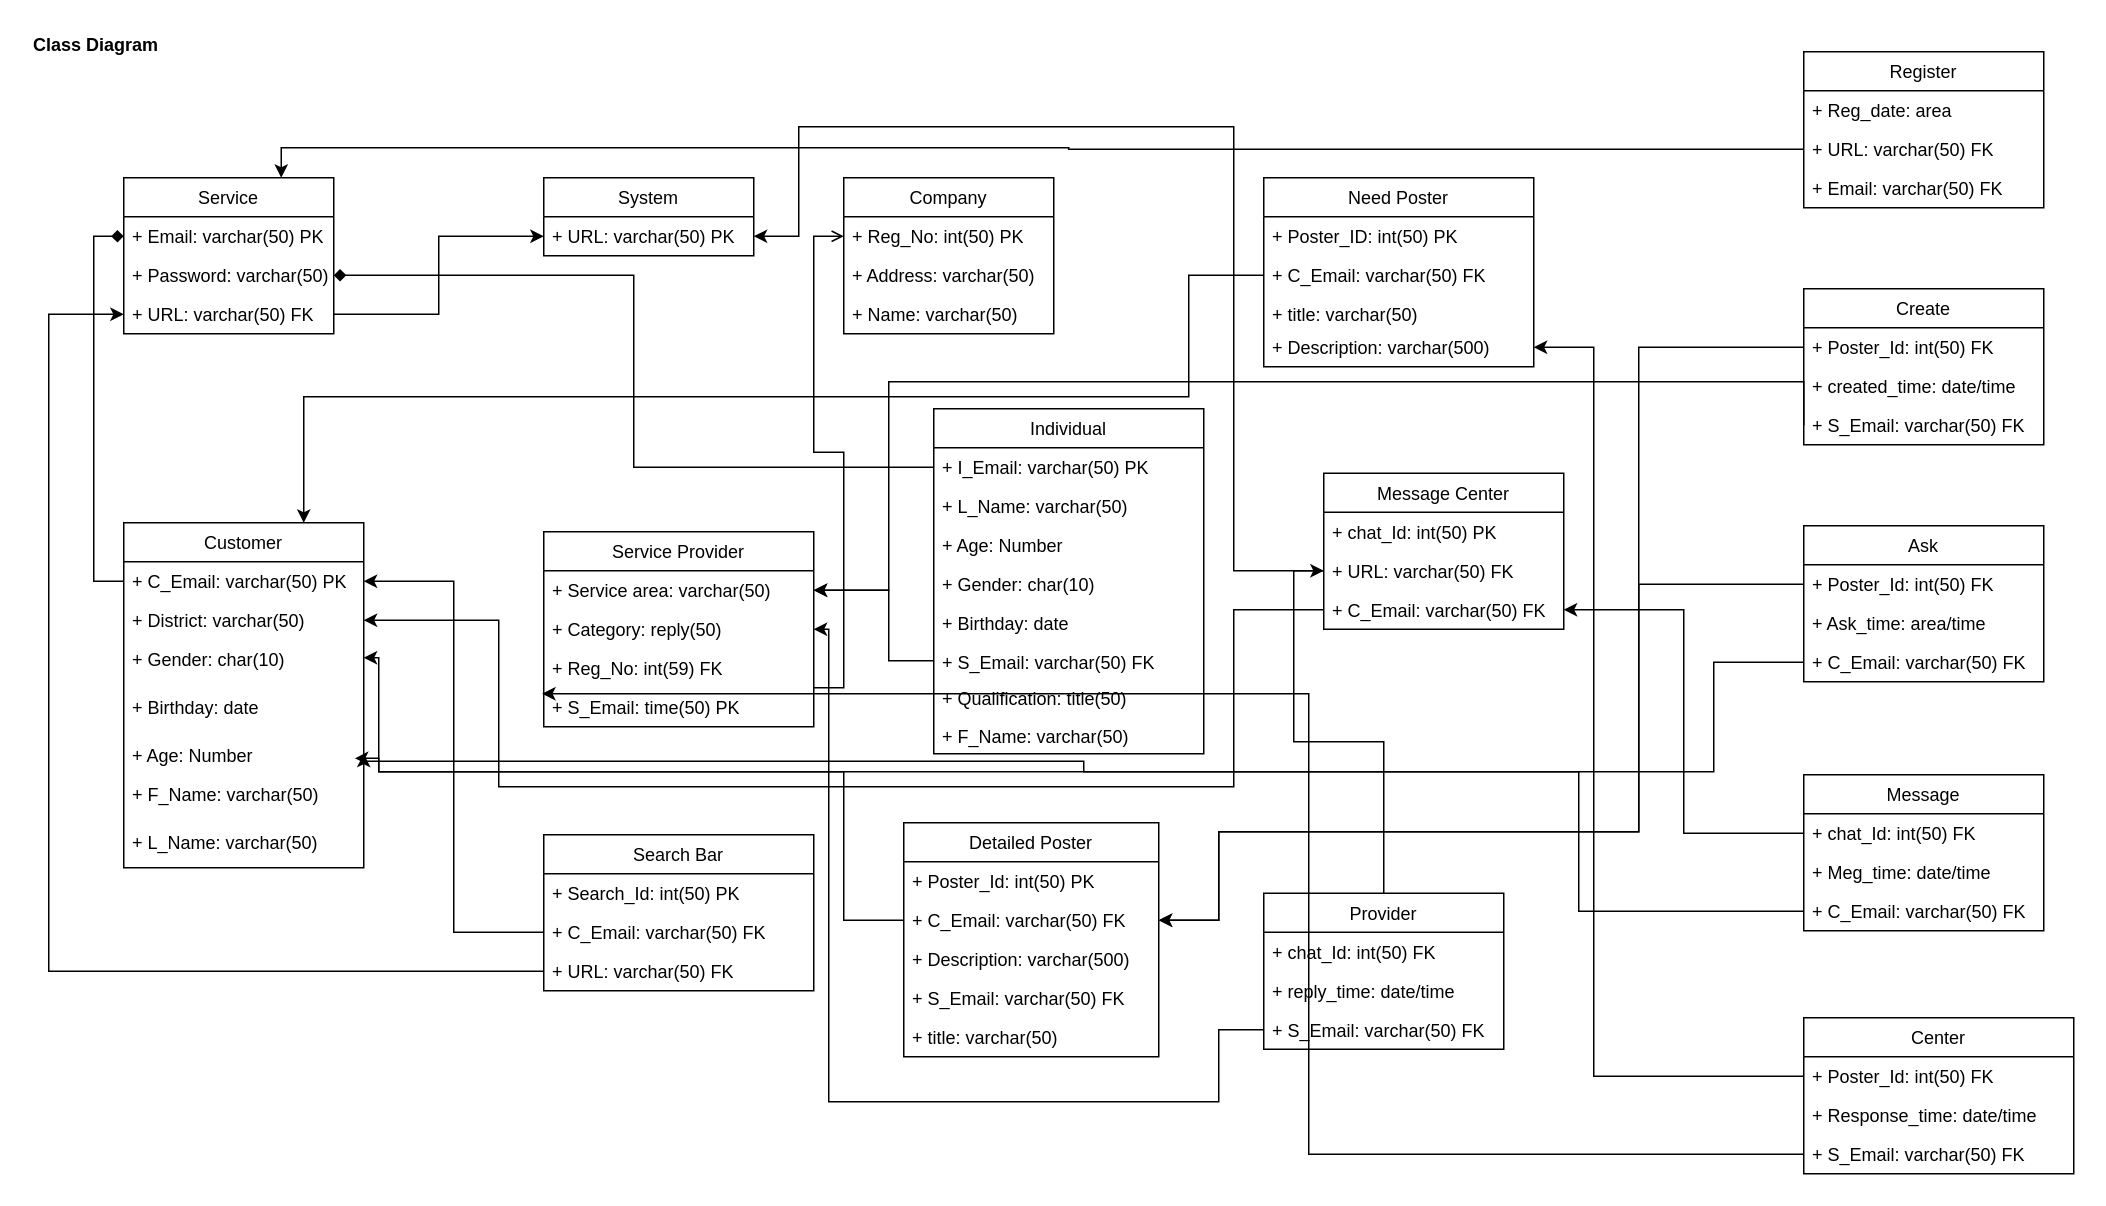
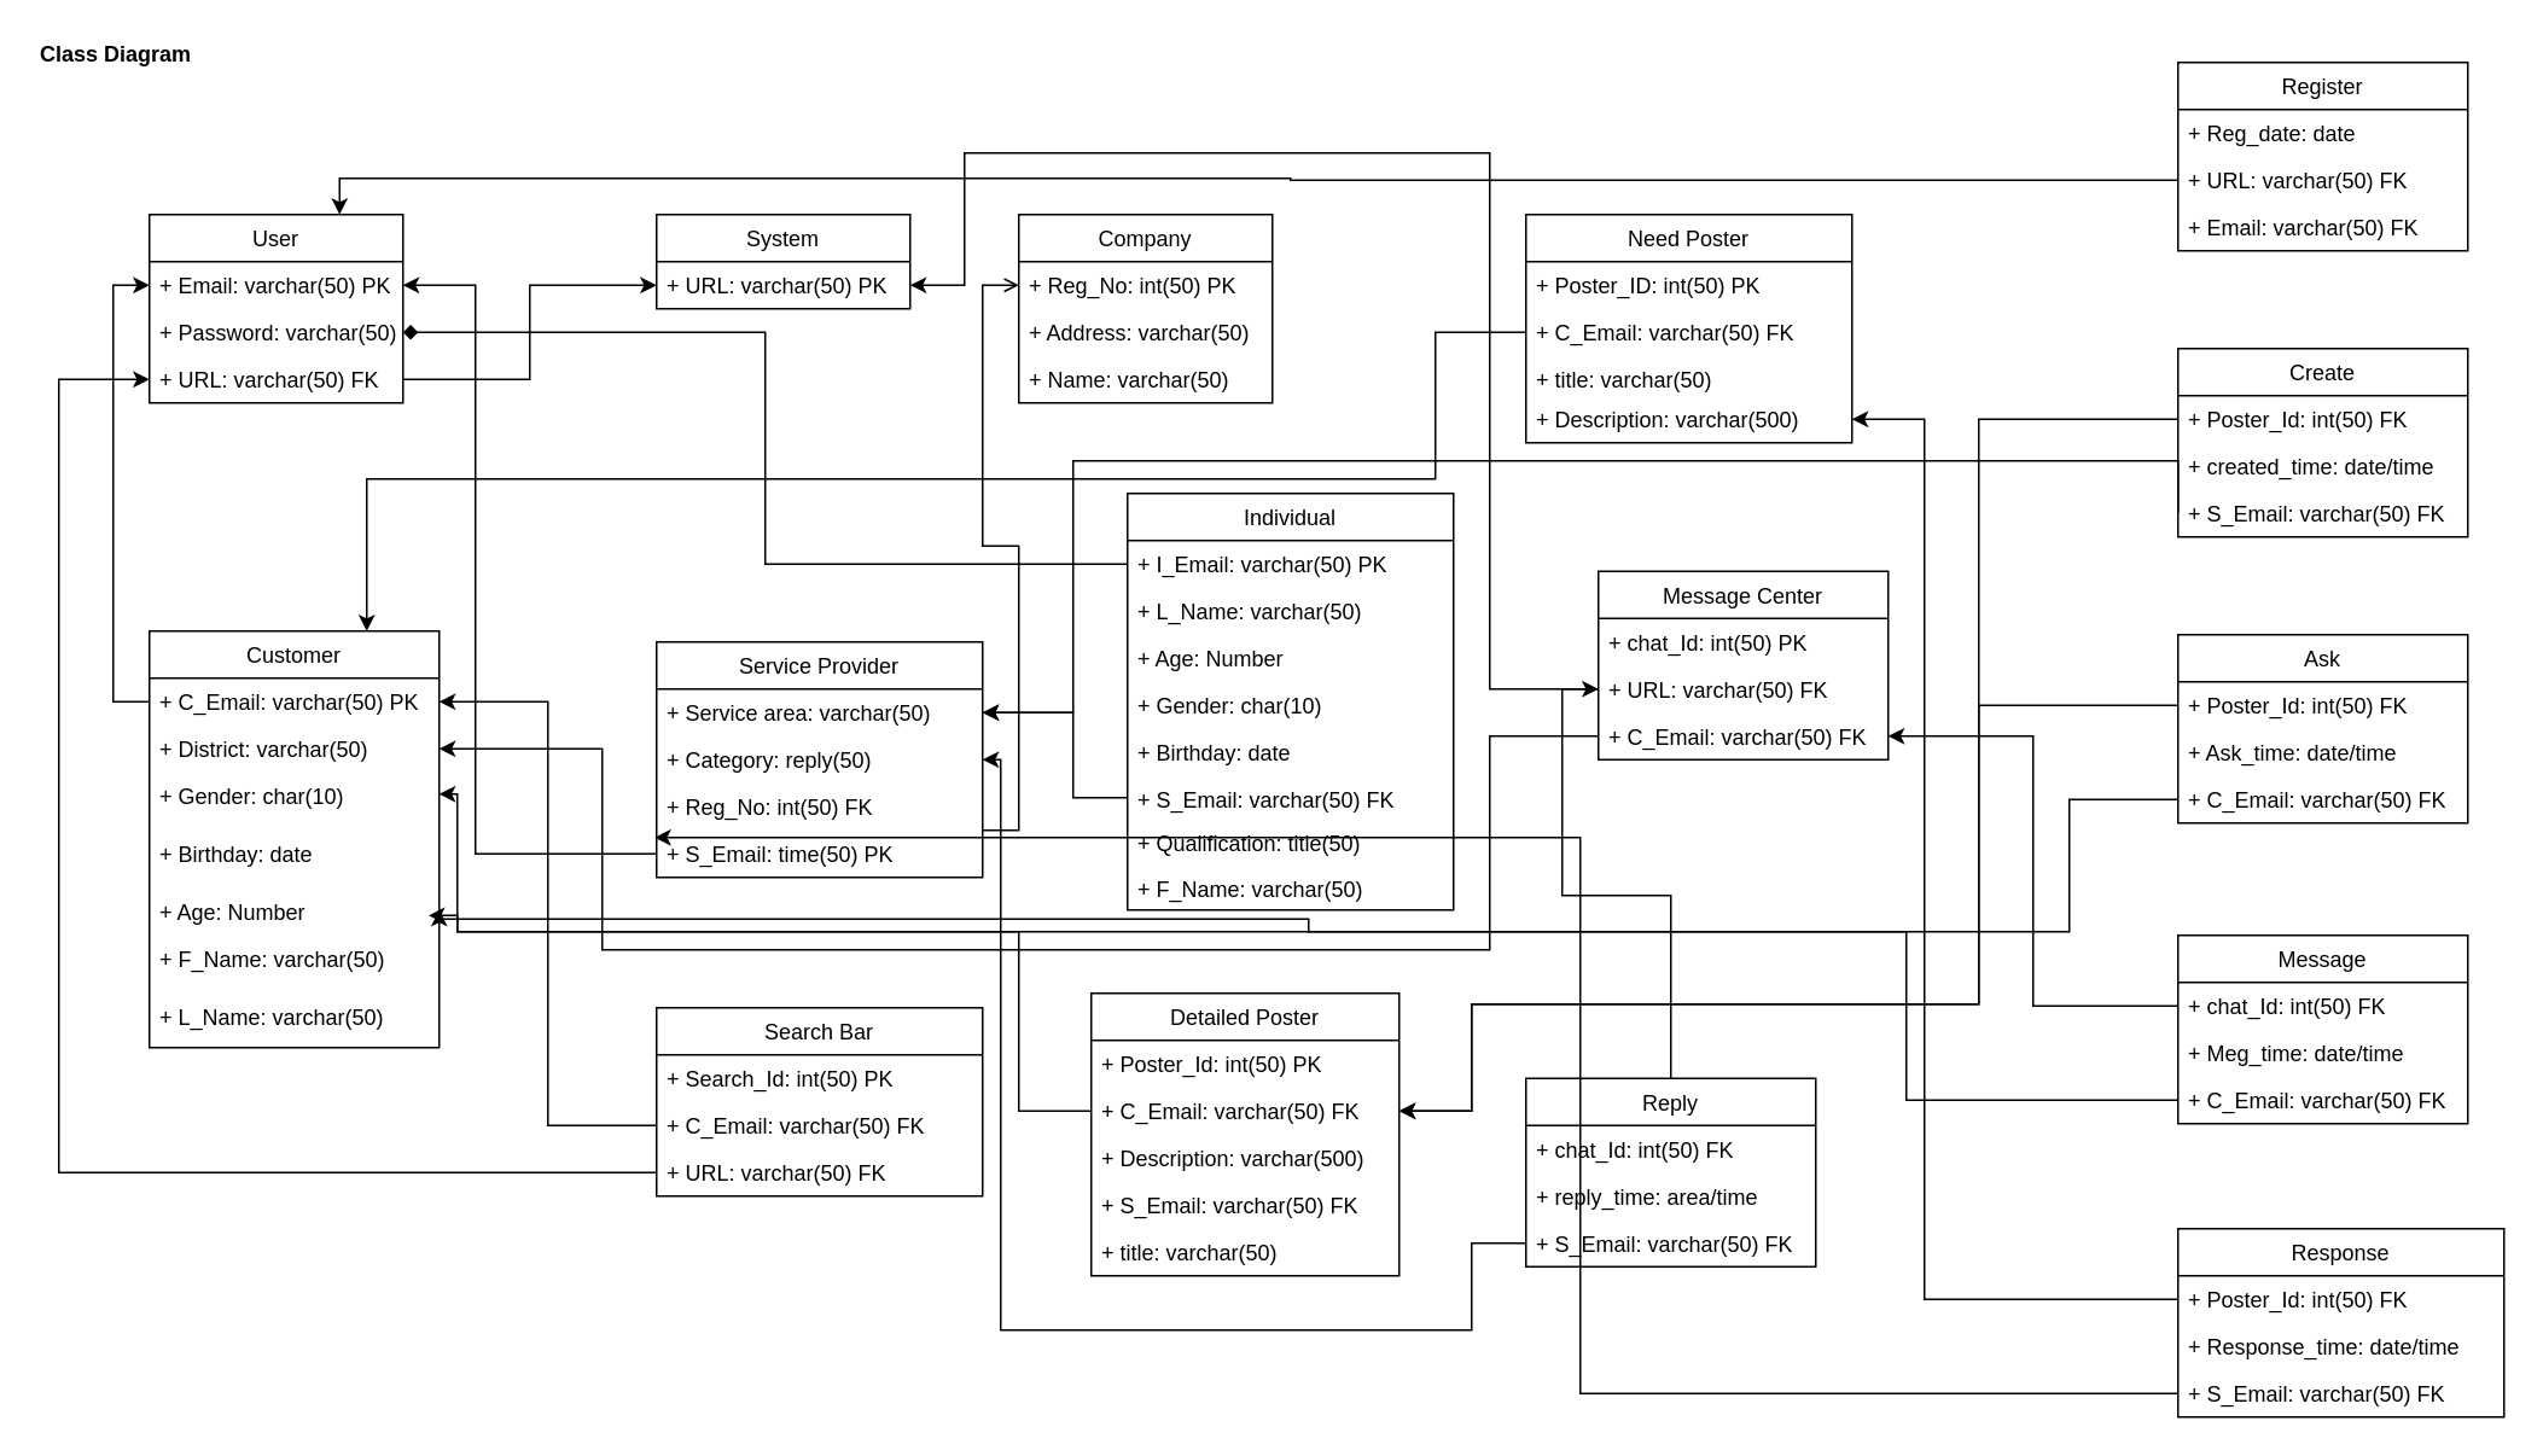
- <mxCell id="66" value="+ Reg_date: area " style="text;strokeColor=none;fillColor=none;align=left;verticalAlign=top;spacingLeft=4;spacingRight=4;overflow=hidden;rotatable=0;points=[[0,0.5],[1,0.5]];portConstraint=eastwest;" vertex="1" parent="65"><mxGeometry y="26" width="160" height="26" as="geometry" /></mxCell>
+ <mxCell id="66" value="+ Reg_date: date " style="text;strokeColor=none;fillColor=none;align=left;verticalAlign=top;spacingLeft=4;spacingRight=4;overflow=hidden;rotatable=0;points=[[0,0.5],[1,0.5]];portConstraint=eastwest;" vertex="1" parent="65"><mxGeometry y="26" width="160" height="26" as="geometry" /></mxCell>
- <mxCell id="2" value="Service" style="swimlane;fontStyle=0;childLayout=stackLayout;horizontal=1;startSize=26;fillColor=none;horizontalStack=0;resizeParent=1;resizeParentMax=0;resizeLast=0;collapsible=1;marginBottom=0;" vertex="1" parent="1"><mxGeometry x="82" y="118" width="140" height="104" as="geometry" /></mxCell>
+ <mxCell id="2" value="User" style="swimlane;fontStyle=0;childLayout=stackLayout;horizontal=1;startSize=26;fillColor=none;horizontalStack=0;resizeParent=1;resizeParentMax=0;resizeLast=0;collapsible=1;marginBottom=0;" vertex="1" parent="1"><mxGeometry x="82" y="118" width="140" height="104" as="geometry" /></mxCell>
- <mxCell id="62" style="edgeStyle=orthogonalEdgeStyle;rounded=0;orthogonalLoop=1;jettySize=auto;html=1;exitX=0;exitY=0.5;exitDx=0;exitDy=0;entryX=0;entryY=0.5;entryDx=0;entryDy=0;endArrow=diamond;" edge="1" parent="1" source="9" target="3"><mxGeometry relative="1" as="geometry" /></mxCell>
+ <mxCell id="62" style="edgeStyle=orthogonalEdgeStyle;rounded=0;orthogonalLoop=1;jettySize=auto;html=1;exitX=0;exitY=0.5;exitDx=0;exitDy=0;entryX=0;entryY=0.5;entryDx=0;entryDy=0;" edge="1" parent="1" source="9" target="3"><mxGeometry relative="1" as="geometry" /></mxCell>
+ <mxCell id="21" style="edgeStyle=orthogonalEdgeStyle;rounded=0;orthogonalLoop=1;jettySize=auto;html=1;exitX=0;exitY=0.5;exitDx=0;exitDy=0;entryX=1;entryY=0.5;entryDx=0;entryDy=0;" edge="1" parent="1" source="22" target="3"><mxGeometry relative="1" as="geometry"><Array as="points"><mxPoint x="262" y="471" /><mxPoint x="262" y="157" /></Array></mxGeometry></mxCell>
- <mxCell id="75" value="+ Ask_time: area/time" style="text;strokeColor=none;fillColor=none;align=left;verticalAlign=top;spacingLeft=4;spacingRight=4;overflow=hidden;rotatable=0;points=[[0,0.5],[1,0.5]];portConstraint=eastwest;" vertex="1" parent="73"><mxGeometry y="52" width="160" height="26" as="geometry" /></mxCell>
+ <mxCell id="75" value="+ Ask_time: date/time" style="text;strokeColor=none;fillColor=none;align=left;verticalAlign=top;spacingLeft=4;spacingRight=4;overflow=hidden;rotatable=0;points=[[0,0.5],[1,0.5]];portConstraint=eastwest;" vertex="1" parent="73"><mxGeometry y="52" width="160" height="26" as="geometry" /></mxCell>
- <mxCell id="15" value="+ Reg_No: int(59) FK" style="text;strokeColor=none;fillColor=none;align=left;verticalAlign=top;spacingLeft=4;spacingRight=4;overflow=hidden;rotatable=0;points=[[0,0.5],[1,0.5]];portConstraint=eastwest;" vertex="1" parent="12"><mxGeometry y="78" width="180" height="52" as="geometry" /></mxCell>
+ <mxCell id="15" value="+ Reg_No: int(50) FK" style="text;strokeColor=none;fillColor=none;align=left;verticalAlign=top;spacingLeft=4;spacingRight=4;overflow=hidden;rotatable=0;points=[[0,0.5],[1,0.5]];portConstraint=eastwest;" vertex="1" parent="12"><mxGeometry y="78" width="180" height="52" as="geometry" /></mxCell>
- <mxCell id="86" value="Provider" style="swimlane;fontStyle=0;childLayout=stackLayout;horizontal=1;startSize=26;fillColor=none;horizontalStack=0;resizeParent=1;resizeParentMax=0;resizeLast=0;collapsible=1;marginBottom=0;" vertex="1" parent="1"><mxGeometry x="842" y="595" width="160" height="104" as="geometry" /></mxCell>
+ <mxCell id="86" value="Reply" style="swimlane;fontStyle=0;childLayout=stackLayout;horizontal=1;startSize=26;fillColor=none;horizontalStack=0;resizeParent=1;resizeParentMax=0;resizeLast=0;collapsible=1;marginBottom=0;" vertex="1" parent="1"><mxGeometry x="842" y="595" width="160" height="104" as="geometry" /></mxCell>
- <mxCell id="88" value="+ reply_time: date/time" style="text;strokeColor=none;fillColor=none;align=left;verticalAlign=top;spacingLeft=4;spacingRight=4;overflow=hidden;rotatable=0;points=[[0,0.5],[1,0.5]];portConstraint=eastwest;" vertex="1" parent="86"><mxGeometry y="52" width="160" height="26" as="geometry" /></mxCell>
+ <mxCell id="88" value="+ reply_time: area/time" style="text;strokeColor=none;fillColor=none;align=left;verticalAlign=top;spacingLeft=4;spacingRight=4;overflow=hidden;rotatable=0;points=[[0,0.5],[1,0.5]];portConstraint=eastwest;" vertex="1" parent="86"><mxGeometry y="52" width="160" height="26" as="geometry" /></mxCell>
- <mxCell id="81" value="Center" style="swimlane;fontStyle=0;childLayout=stackLayout;horizontal=1;startSize=26;fillColor=none;horizontalStack=0;resizeParent=1;resizeParentMax=0;resizeLast=0;collapsible=1;marginBottom=0;" vertex="1" parent="1"><mxGeometry x="1202" y="678" width="180" height="104" as="geometry" /></mxCell>
+ <mxCell id="81" value="Response" style="swimlane;fontStyle=0;childLayout=stackLayout;horizontal=1;startSize=26;fillColor=none;horizontalStack=0;resizeParent=1;resizeParentMax=0;resizeLast=0;collapsible=1;marginBottom=0;" vertex="1" parent="1"><mxGeometry x="1202" y="678" width="180" height="104" as="geometry" /></mxCell>
